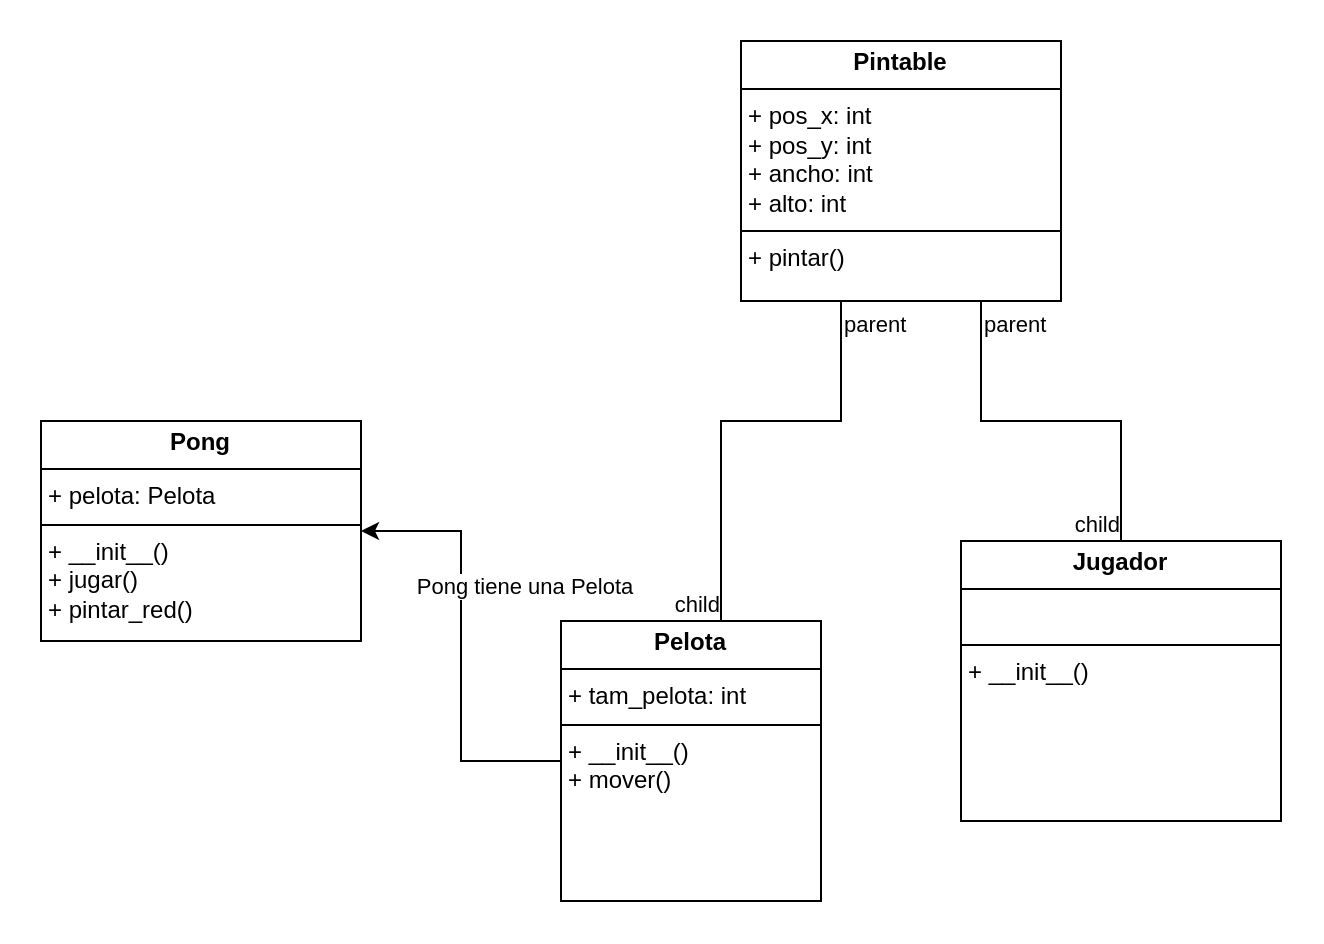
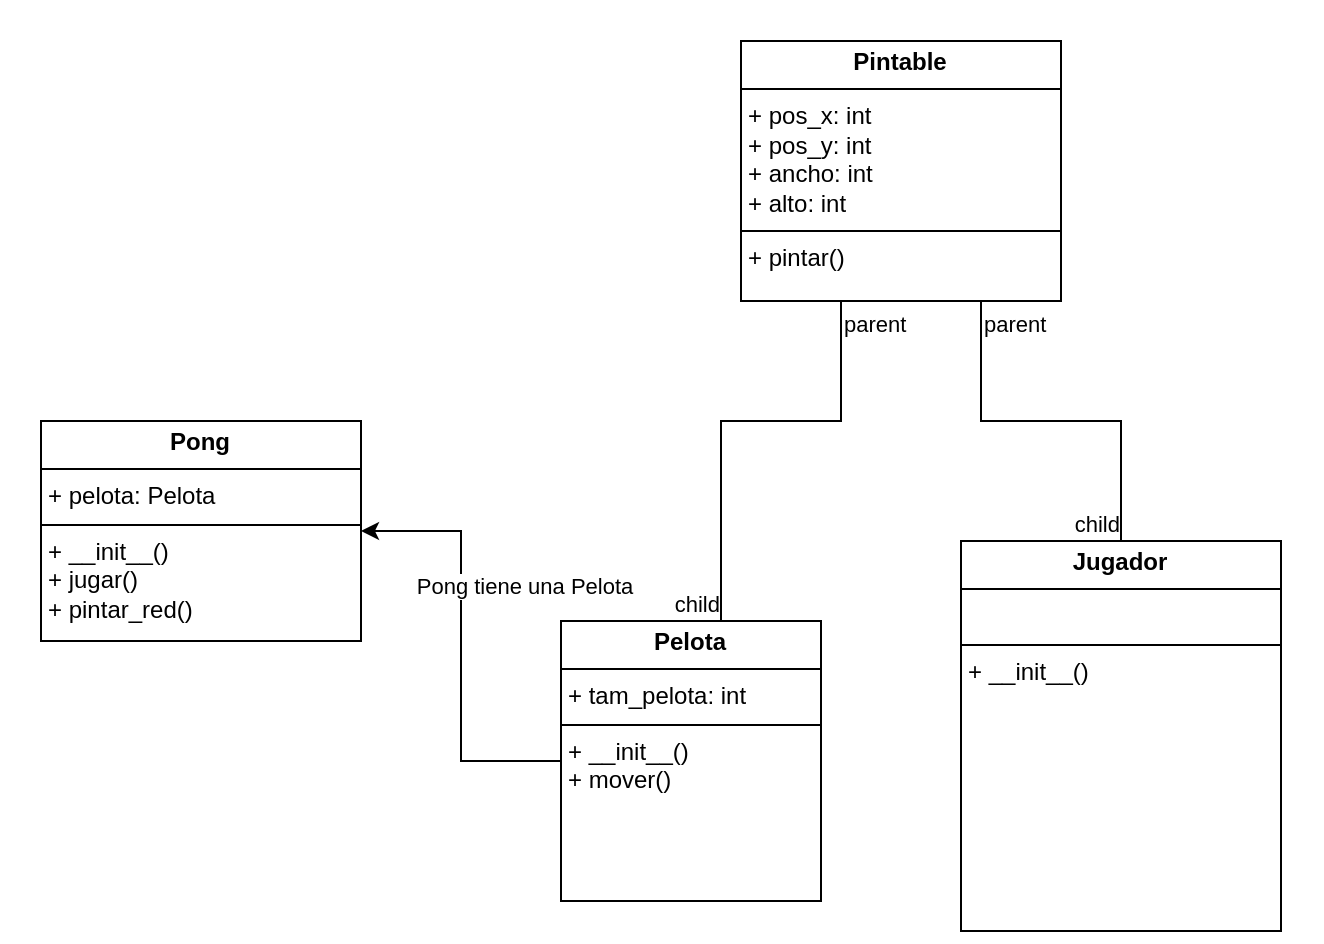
- <mxCell id="10" value="&lt;p style=&quot;margin:0px;margin-top:4px;text-align:center;&quot;&gt;&lt;b&gt;Jugador&lt;/b&gt;&lt;/p&gt;&lt;hr size=&quot;1&quot; style=&quot;border-style:solid;&quot;&gt;&lt;p style=&quot;margin:0px;margin-left:4px;&quot;&gt;&lt;br&gt;&lt;/p&gt;&lt;hr size=&quot;1&quot; style=&quot;border-style:solid;&quot;&gt;&lt;p style=&quot;margin:0px;margin-left:4px;&quot;&gt;+ __init__()&lt;/p&gt;&lt;p style=&quot;margin:0px;margin-left:4px;&quot;&gt;&lt;br&gt;&lt;/p&gt;" style="verticalAlign=top;align=left;overflow=fill;html=1;whiteSpace=wrap;" vertex="1" parent="1"><mxGeometry x="480" y="270" width="160" height="140" as="geometry" /></mxCell>
+ <mxCell id="10" value="&lt;p style=&quot;margin:0px;margin-top:4px;text-align:center;&quot;&gt;&lt;b&gt;Jugador&lt;/b&gt;&lt;/p&gt;&lt;hr size=&quot;1&quot; style=&quot;border-style:solid;&quot;&gt;&lt;p style=&quot;margin:0px;margin-left:4px;&quot;&gt;&lt;br&gt;&lt;/p&gt;&lt;hr size=&quot;1&quot; style=&quot;border-style:solid;&quot;&gt;&lt;p style=&quot;margin:0px;margin-left:4px;&quot;&gt;+ __init__()&lt;/p&gt;&lt;p style=&quot;margin:0px;margin-left:4px;&quot;&gt;&lt;br&gt;&lt;/p&gt;" style="verticalAlign=top;align=left;overflow=fill;html=1;whiteSpace=wrap;" vertex="1" parent="1"><mxGeometry x="480" y="270" width="160" height="195" as="geometry" /></mxCell>
